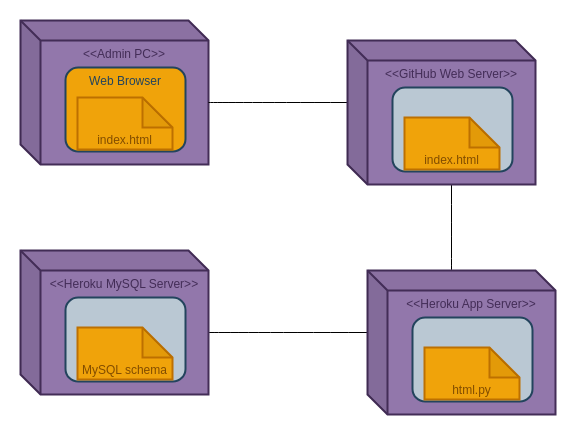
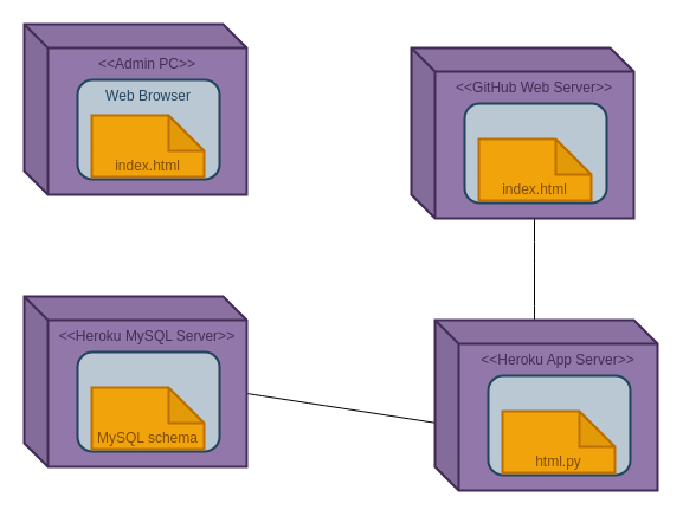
- <mxCell id="4" value="&lt;font color=&quot;#23445d&quot;&gt;Web Browser&lt;/font&gt;" style="rounded=1;whiteSpace=wrap;html=1;hachureGap=4;verticalAlign=top;fillColor=#f0a30a;strokeColor=#23445d;strokeWidth=2;fillStyle=solid;" vertex="1" parent="2"><mxGeometry x="45" y="47" width="120" height="84" as="geometry" /></mxCell>
+ <mxCell id="4" value="&lt;font color=&quot;#23445d&quot;&gt;Web Browser&lt;/font&gt;" style="rounded=1;whiteSpace=wrap;html=1;hachureGap=4;verticalAlign=top;fillColor=#bac8d3;strokeColor=#23445d;strokeWidth=2;fillStyle=solid;" vertex="1" parent="2"><mxGeometry x="45" y="47" width="120" height="84" as="geometry" /></mxCell>
- <mxCell id="6" value="" style="endArrow=none;html=1;rounded=0;fontFamily=Helvetica;startSize=14;endSize=14;sourcePerimeterSpacing=8;targetPerimeterSpacing=8;curved=1;exitX=0;exitY=0;exitDx=188;exitDy=82;exitPerimeter=0;entryX=0;entryY=0;entryDx=0;entryDy=62;entryPerimeter=0;" edge="1" parent="1" source="3" target="10"><mxGeometry width="50" height="50" relative="1" as="geometry"><mxPoint x="270" y="230" as="sourcePoint" /><mxPoint x="347" y="102" as="targetPoint" /></mxGeometry></mxCell>
- <mxCell id="8" value="" style="endArrow=none;html=1;rounded=0;fontFamily=Helvetica;startSize=14;endSize=14;sourcePerimeterSpacing=8;targetPerimeterSpacing=8;curved=1;entryX=0;entryY=0;entryDx=0;entryDy=62;entryPerimeter=0;exitX=0;exitY=0;exitDx=188;exitDy=82;exitPerimeter=0;" edge="1" parent="1" source="14" target="18"><mxGeometry width="50" height="50" relative="1" as="geometry"><mxPoint x="282" y="310" as="sourcePoint" /><mxPoint x="367" y="311" as="targetPoint" /></mxGeometry></mxCell>
+ <mxCell id="8" value="" style="endArrow=none;html=1;rounded=0;fontFamily=Helvetica;startSize=14;endSize=14;sourcePerimeterSpacing=8;targetPerimeterSpacing=8;curved=1;exitX=0;exitY=0;exitDx=188;exitDy=82;exitPerimeter=0;" edge="1" parent="1" source="14" target="20"><mxGeometry width="50" height="50" relative="1" as="geometry"><mxPoint x="282" y="310" as="sourcePoint" /><mxPoint x="367" y="311" as="targetPoint" /></mxGeometry></mxCell>
